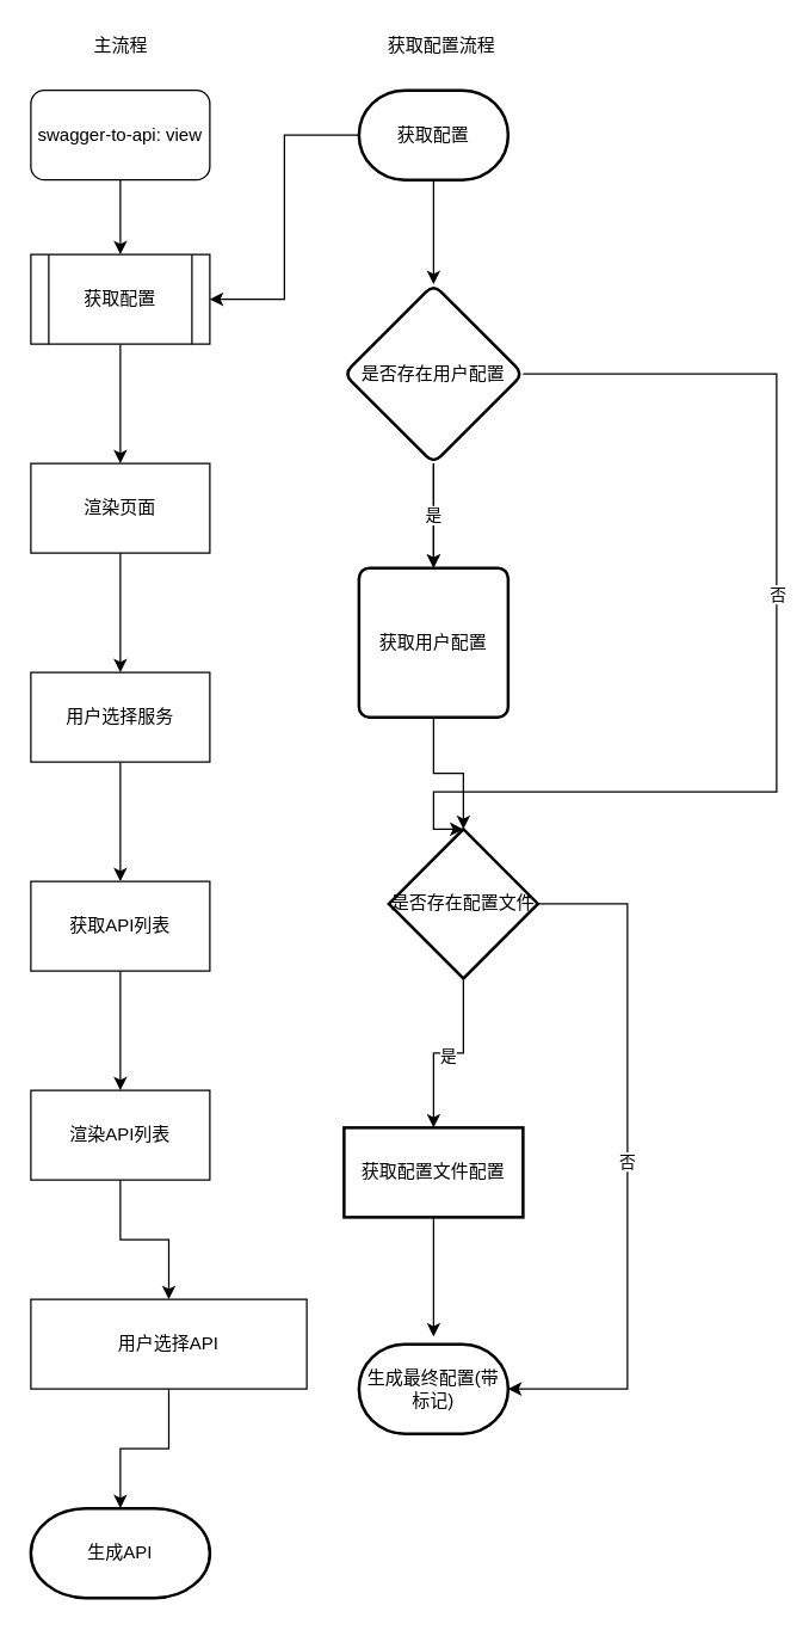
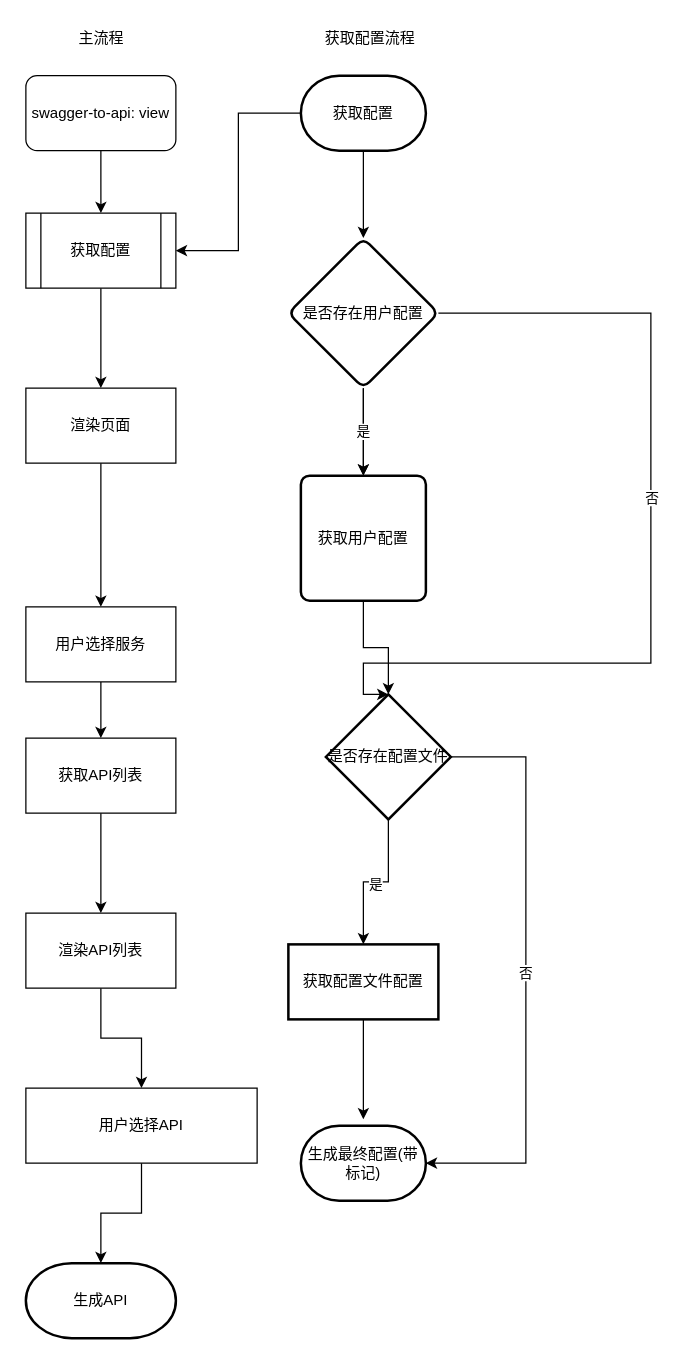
- <mxCell id="26" value="用户选择服务" style="whiteSpace=wrap;html=1;" vertex="1" parent="1"><mxGeometry x="20" y="450" width="120" height="60" as="geometry" /></mxCell>
+ <mxCell id="26" value="用户选择服务" style="whiteSpace=wrap;html=1;" vertex="1" parent="1"><mxGeometry x="20" y="485" width="120" height="60" as="geometry" /></mxCell>
